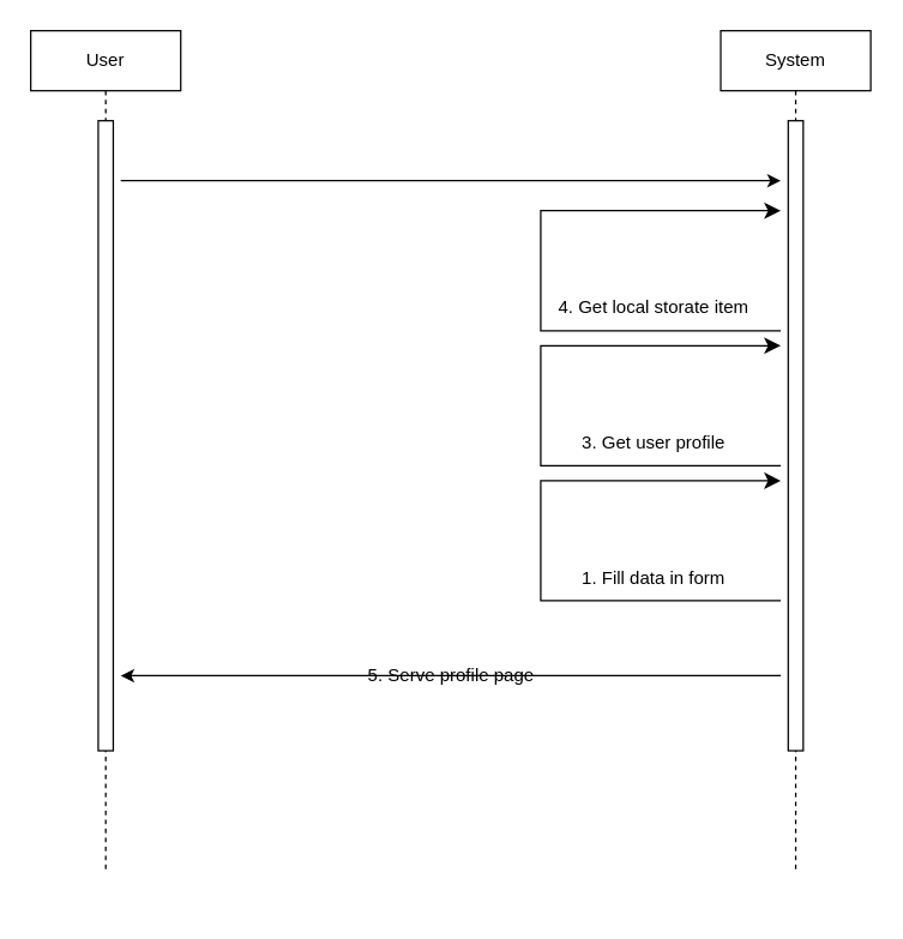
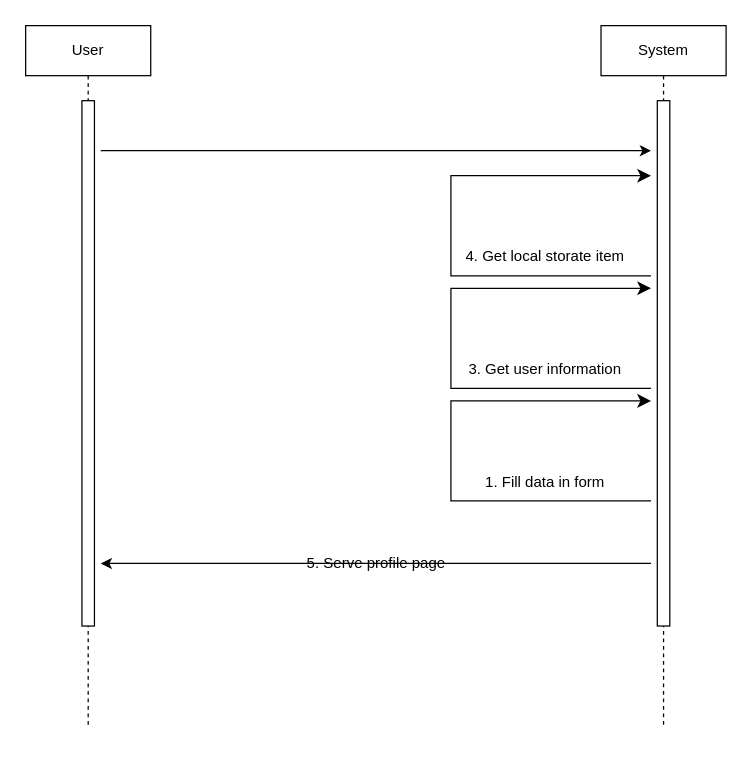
- <mxCell id="10" value="3. Get user profile" style="text;html=1;align=center;verticalAlign=middle;resizable=0;points=[];autosize=1;strokeColor=none;fillColor=none;" vertex="1" parent="1"><mxGeometry x="360" y="280" width="150" height="30" as="geometry" /></mxCell>
+ <mxCell id="10" value="3. Get user information" style="text;html=1;align=center;verticalAlign=middle;resizable=0;points=[];autosize=1;strokeColor=none;fillColor=none;" vertex="1" parent="1"><mxGeometry x="360" y="280" width="150" height="30" as="geometry" /></mxCell>
